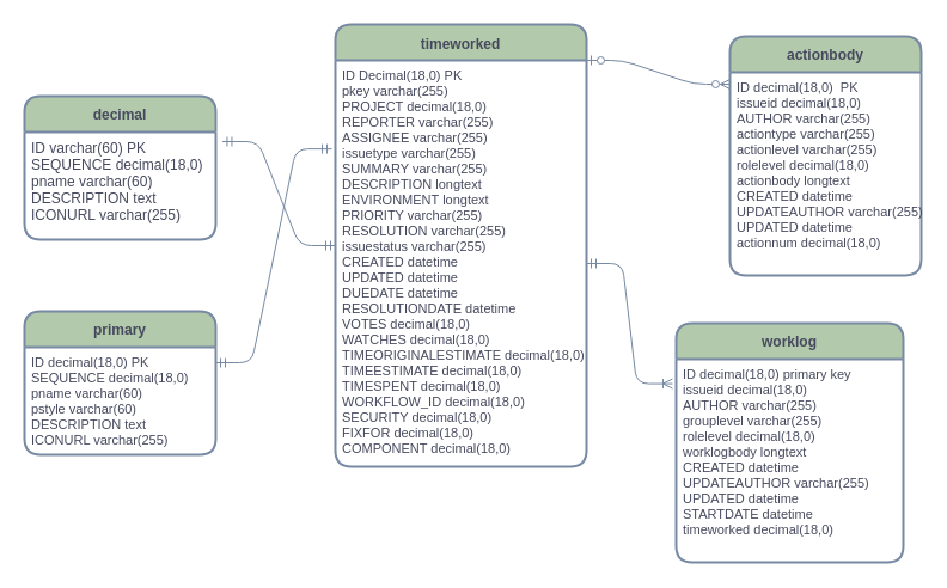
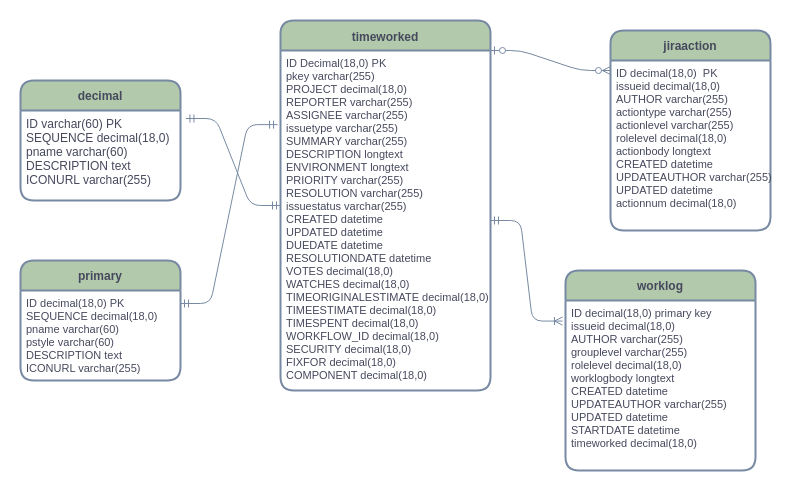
- <mxCell id="6" value="actionbody" style="swimlane;childLayout=stackLayout;horizontal=1;startSize=30;horizontalStack=0;rounded=1;fontSize=12;fontStyle=1;strokeWidth=2;resizeParent=0;resizeLast=1;shadow=0;dashed=0;align=center;fillColor=#B2C9AB;strokeColor=#788AA3;fontColor=#46495D;" vertex="1" parent="1"><mxGeometry x="610" y="30" width="160" height="200" as="geometry" /></mxCell>
+ <mxCell id="6" value="jiraaction" style="swimlane;childLayout=stackLayout;horizontal=1;startSize=30;horizontalStack=0;rounded=1;fontSize=12;fontStyle=1;strokeWidth=2;resizeParent=0;resizeLast=1;shadow=0;dashed=0;align=center;fillColor=#B2C9AB;strokeColor=#788AA3;fontColor=#46495D;" vertex="1" parent="1"><mxGeometry x="610" y="30" width="160" height="200" as="geometry" /></mxCell>
